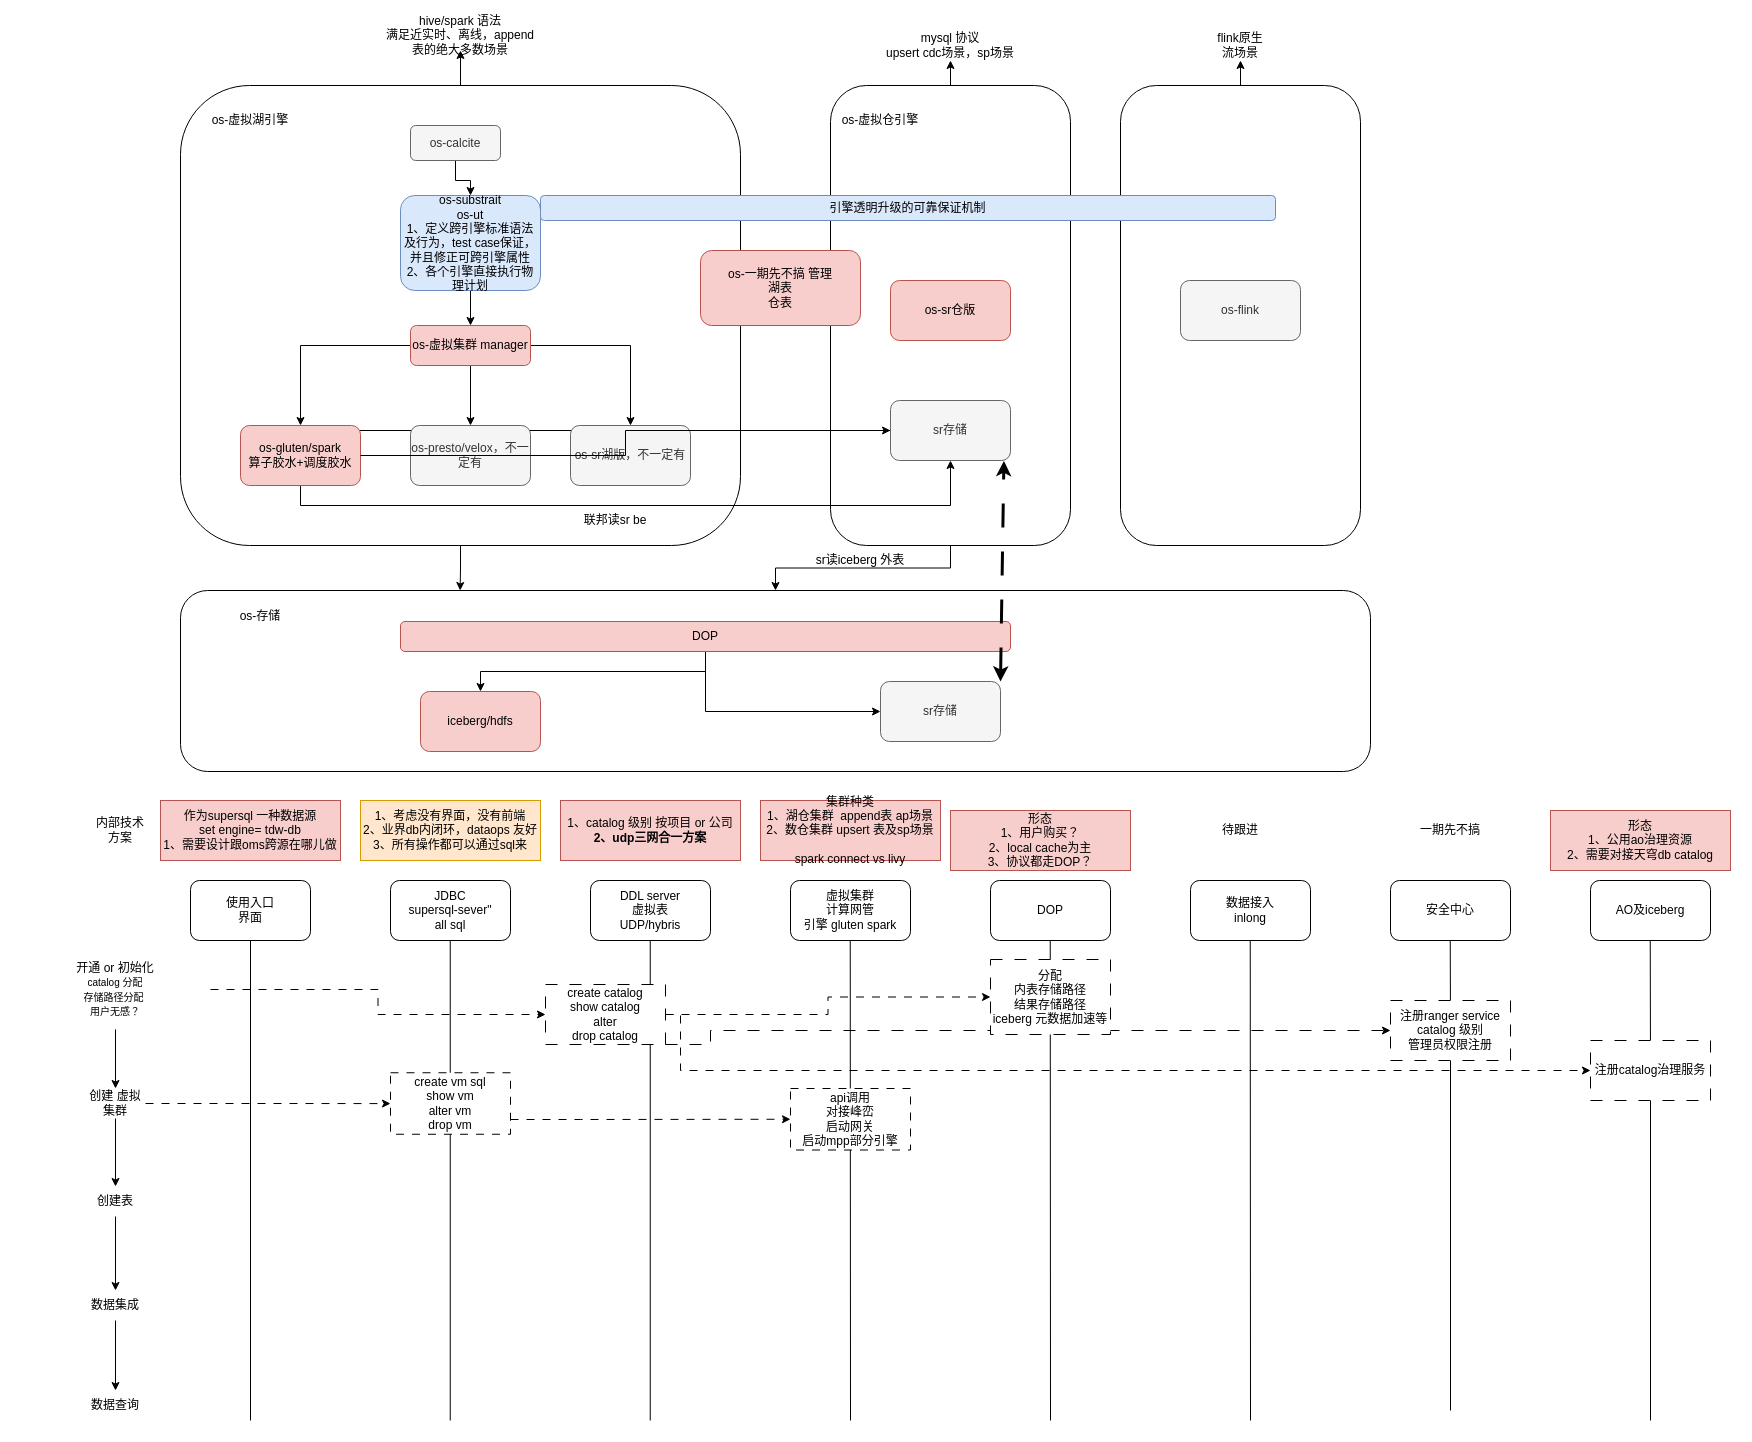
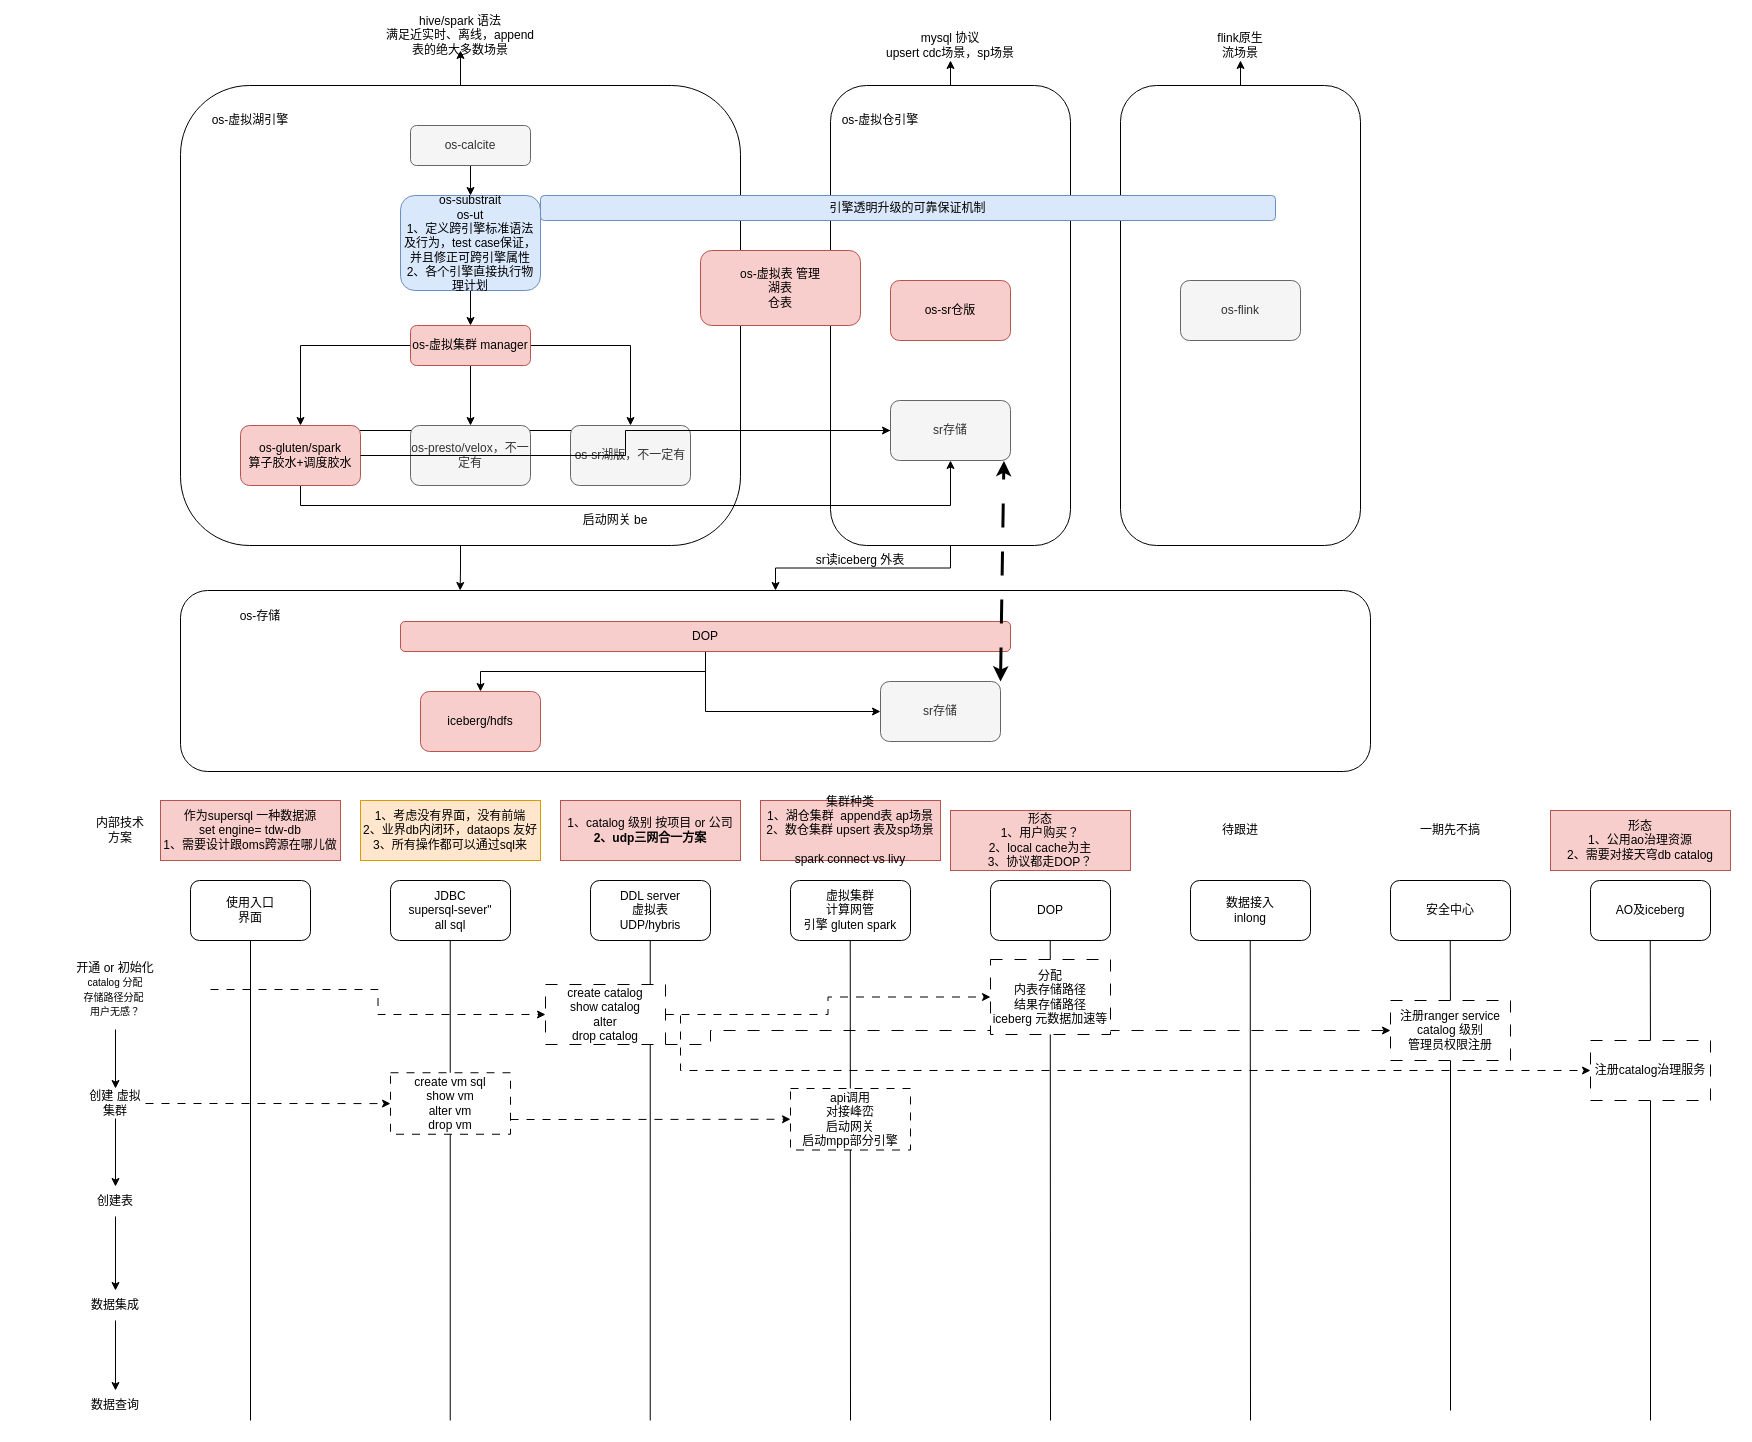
- <mxCell id="9" value="os-calcite" style="rounded=1;whiteSpace=wrap;html=1;fillColor=#f5f5f5;fontColor=#333333;strokeColor=#666666;" parent="1" vertex="1"><mxGeometry x="410" y="125" width="90" height="35" as="geometry" /></mxCell>
+ <mxCell id="9" value="os-calcite" style="rounded=1;whiteSpace=wrap;html=1;fillColor=#f5f5f5;fontColor=#333333;strokeColor=#666666;" parent="1" vertex="1"><mxGeometry x="410" y="125" width="120" height="40" as="geometry" /></mxCell>
- <mxCell id="21" value="os-一期先不搞 管理&lt;br&gt;湖表&lt;br&gt;仓表" style="rounded=1;whiteSpace=wrap;html=1;fillColor=#f8cecc;strokeColor=#b85450;" parent="1" vertex="1"><mxGeometry x="700" y="250" width="160" height="75" as="geometry" /></mxCell>
+ <mxCell id="21" value="os-虚拟表 管理&lt;br&gt;湖表&lt;br&gt;仓表" style="rounded=1;whiteSpace=wrap;html=1;fillColor=#f8cecc;strokeColor=#b85450;" parent="1" vertex="1"><mxGeometry x="700" y="250" width="160" height="75" as="geometry" /></mxCell>
- <mxCell id="29" value="联邦读sr be" style="text;html=1;strokeColor=none;fillColor=none;align=center;verticalAlign=middle;whiteSpace=wrap;rounded=0;" parent="1" vertex="1"><mxGeometry x="570" y="505" width="90" height="30" as="geometry" /></mxCell>
+ <mxCell id="29" value="启动网关 be" style="text;html=1;strokeColor=none;fillColor=none;align=center;verticalAlign=middle;whiteSpace=wrap;rounded=0;" parent="1" vertex="1"><mxGeometry x="570" y="505" width="90" height="30" as="geometry" /></mxCell>
